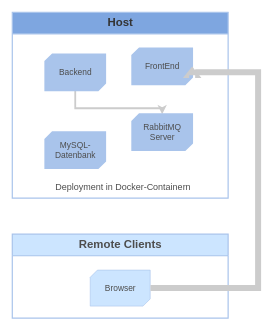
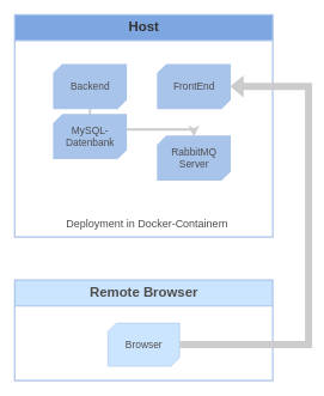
- <mxCell id="5" value="FrontEnd" style="verticalLabelPosition=middle;verticalAlign=middle;html=1;shape=mxgraph.basic.diag_snip_rect;dx=6;strokeWidth=3;fillColor=#A9C4EB;fontSize=14;strokeColor=#A9C4EB;gradientColor=none;labelPosition=center;align=center;fontColor=#4D4D4D;" vertex="1" parent="2"><mxGeometry x="200" y="60" width="100" height="60" as="geometry" /></mxCell>
+ <mxCell id="5" value="FrontEnd" style="verticalLabelPosition=middle;verticalAlign=middle;html=1;shape=mxgraph.basic.diag_snip_rect;dx=6;strokeWidth=3;fillColor=#A9C4EB;fontSize=14;strokeColor=#A9C4EB;gradientColor=none;labelPosition=center;align=center;fontColor=#4D4D4D;" vertex="1" parent="2"><mxGeometry x="200" y="70" width="100" height="60" as="geometry" /></mxCell>
- <mxCell id="6" value="MySQL-&lt;br&gt;Datenbank" style="verticalLabelPosition=middle;verticalAlign=middle;html=1;shape=mxgraph.basic.diag_snip_rect;dx=6;strokeWidth=3;fillColor=#A9C4EB;fontSize=14;strokeColor=#A9C4EB;gradientColor=none;labelPosition=center;align=center;fontColor=#4D4D4D;" vertex="1" parent="2"><mxGeometry x="55" y="200" width="100" height="60" as="geometry" /></mxCell>
+ <mxCell id="6" value="MySQL-&lt;br&gt;Datenbank" style="verticalLabelPosition=middle;verticalAlign=middle;html=1;shape=mxgraph.basic.diag_snip_rect;dx=6;strokeWidth=3;fillColor=#A9C4EB;fontSize=14;strokeColor=#A9C4EB;gradientColor=none;labelPosition=center;align=center;fontColor=#4D4D4D;" vertex="1" parent="2"><mxGeometry x="55" y="140" width="100" height="60" as="geometry" /></mxCell>
- <mxCell id="9" value="Remote Clients" style="swimlane;html=1;startSize=36;horizontal=1;containerType=tree;strokeWidth=2;fillColor=#cce5ff;strokeColor=#A9C4EB;fontSize=19;fontColor=#4D4D4D;" vertex="1" parent="1"><mxGeometry y="390" width="360" height="140" as="geometry" x="20" /></mxCell>
+ <mxCell id="9" value="Remote Browser" style="swimlane;html=1;startSize=36;horizontal=1;containerType=tree;strokeWidth=2;fillColor=#cce5ff;strokeColor=#A9C4EB;fontSize=19;fontColor=#4D4D4D;" vertex="1" parent="1"><mxGeometry y="390" width="360" height="140" as="geometry" x="20" /></mxCell>
